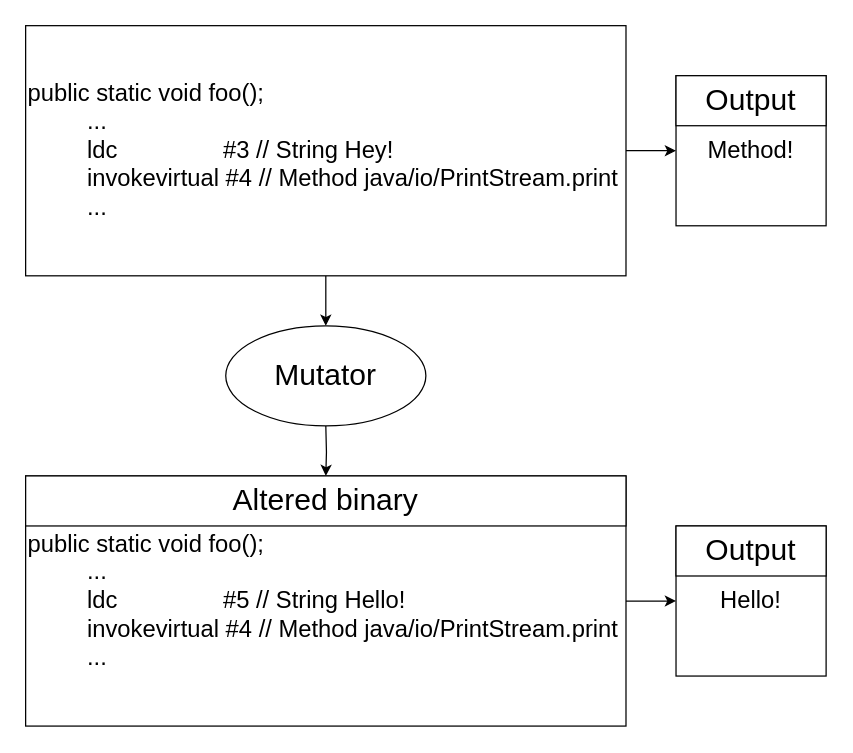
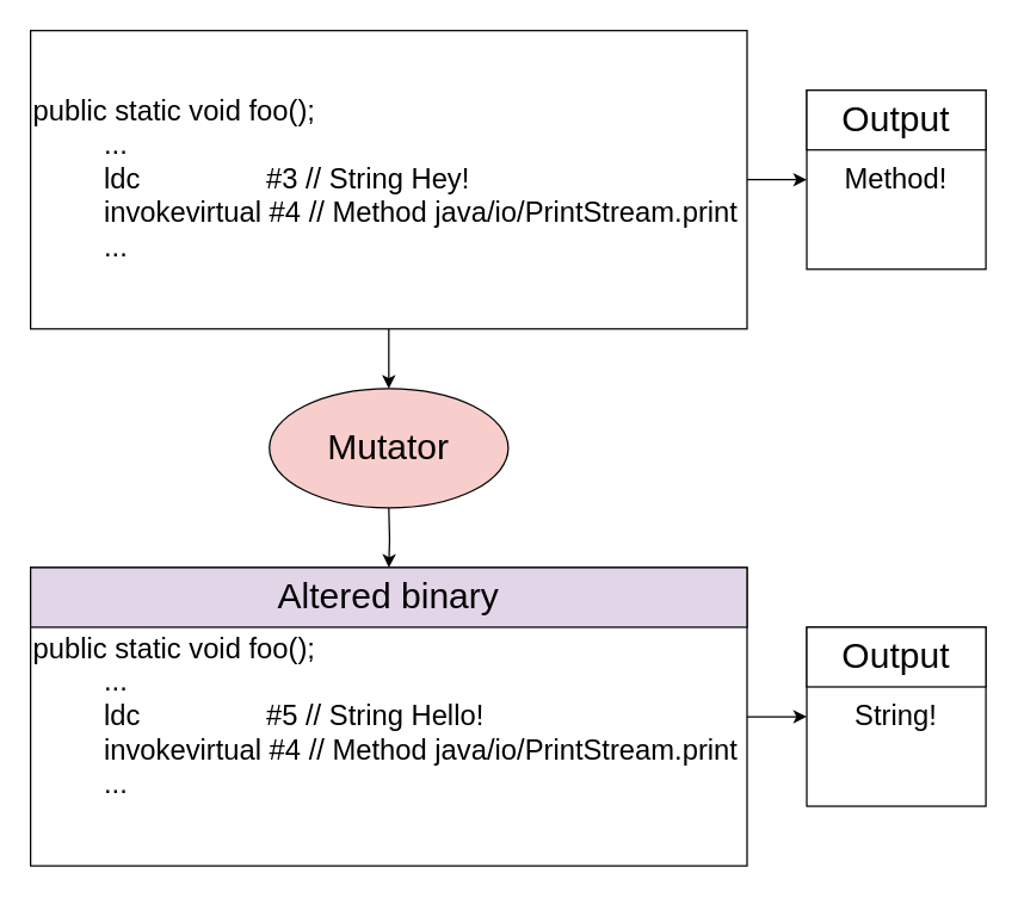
- <mxCell id="13" value="&lt;span style=&quot;font-size: 24px;&quot;&gt;Mutator&lt;/span&gt;" style="ellipse;whiteSpace=wrap;html=1;" vertex="1" parent="1"><mxGeometry x="180" y="260" width="160" height="80" as="geometry" /></mxCell>
+ <mxCell id="13" value="&lt;span style=&quot;font-size: 24px;&quot;&gt;Mutator&lt;/span&gt;" style="ellipse;whiteSpace=wrap;html=1;fillColor=#f8cecc;" vertex="1" parent="1"><mxGeometry x="180" y="260" width="160" height="80" as="geometry" /></mxCell>
- <mxCell id="9" value="&lt;span style=&quot;font-size: 24px;&quot;&gt;Altered binary&lt;/span&gt;" style="rounded=0;whiteSpace=wrap;html=1;" vertex="1" parent="1"><mxGeometry x="20" y="380" width="480" height="40" as="geometry" /></mxCell>
+ <mxCell id="9" value="&lt;span style=&quot;font-size: 24px;&quot;&gt;Altered binary&lt;/span&gt;" style="rounded=0;whiteSpace=wrap;html=1;fillColor=#e1d5e7;" vertex="1" parent="1"><mxGeometry x="20" y="380" width="480" height="40" as="geometry" /></mxCell>
- <mxCell id="2" value="&lt;font style=&quot;font-size: 19px;&quot;&gt;Hello!&lt;/font&gt;" style="rounded=0;whiteSpace=wrap;html=1;" vertex="1" parent="1"><mxGeometry x="540" y="420" width="120" height="120" as="geometry" /></mxCell>
+ <mxCell id="2" value="&lt;font style=&quot;font-size: 19px;&quot;&gt;String!&lt;/font&gt;" style="rounded=0;whiteSpace=wrap;html=1;" vertex="1" parent="1"><mxGeometry x="540" y="420" width="120" height="120" as="geometry" /></mxCell>
